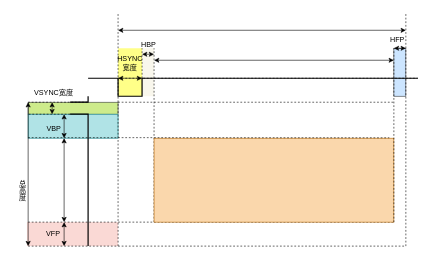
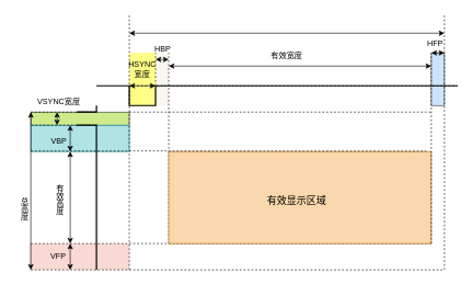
+ <mxCell id="40" value="有效宽度" style="text;html=1;align=center;verticalAlign=middle;whiteSpace=wrap;rounded=0;" vertex="1" parent="1"><mxGeometry x="406" y="70" width="60" height="30" as="geometry" /></mxCell>
+ <mxCell id="34" value="有效高度" style="text;html=1;align=center;verticalAlign=middle;whiteSpace=wrap;rounded=0;textDirection=vertical-rl;" vertex="1" parent="1"><mxGeometry x="59" y="270" width="60" height="65" as="geometry" /></mxCell>
+ <mxCell id="42" value="有效显示区域" style="text;html=1;align=center;verticalAlign=middle;whiteSpace=wrap;rounded=0;fontSize=15;" vertex="1" parent="1"><mxGeometry x="396" y="280" width="110" height="50" as="geometry" /></mxCell>
